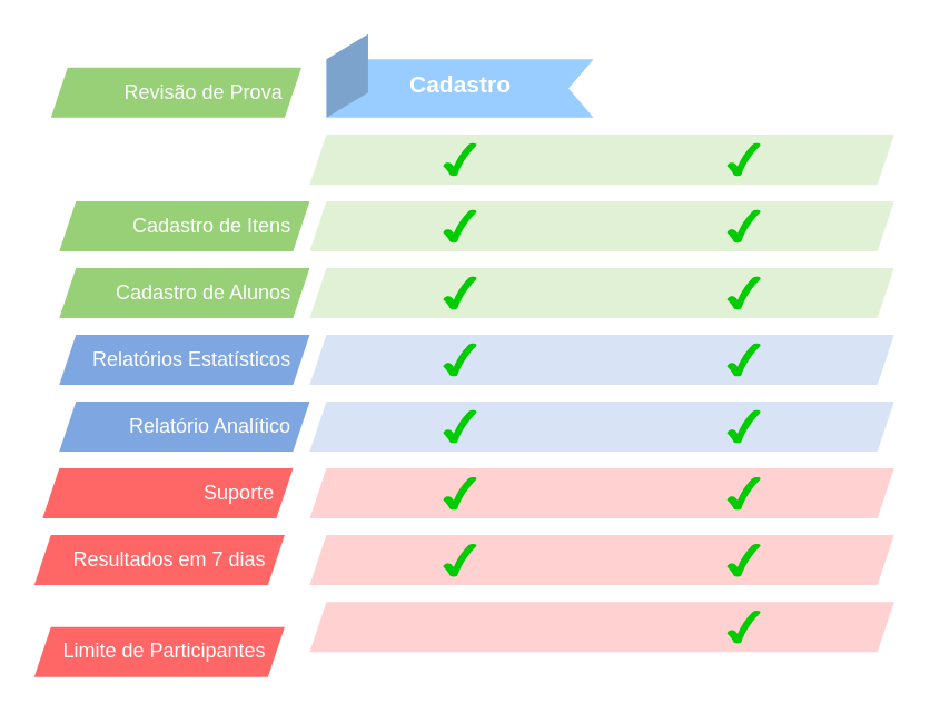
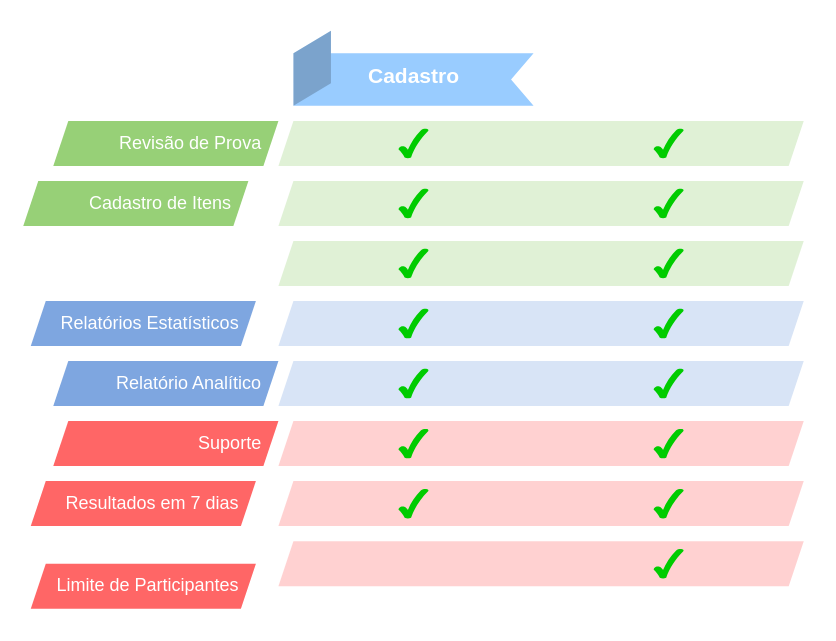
- <mxCell id="2" value="&lt;font style=&quot;font-size: 12px;&quot;&gt;Revisão de Prova&lt;/font&gt;" style="shape=mxgraph.infographic.parallelogram;dx=5;;html=1;fillColor=#97D077;strokeColor=none;shadow=0;fontSize=12;fontColor=#FFFFFF;align=right;spacingLeft=0;fontStyle=0;labelPosition=center;verticalLabelPosition=middle;verticalAlign=middle;spacingRight=10;gradientColor=none;gradientDirection=north;" vertex="1" parent="1"><mxGeometry x="30" y="40" width="150" height="30" as="geometry" /></mxCell>
+ <mxCell id="2" value="&lt;font style=&quot;font-size: 12px;&quot;&gt;Revisão de Prova&lt;/font&gt;" style="shape=mxgraph.infographic.parallelogram;dx=5;;html=1;fillColor=#97D077;strokeColor=none;shadow=0;fontSize=12;fontColor=#FFFFFF;align=right;spacingLeft=0;fontStyle=0;labelPosition=center;verticalLabelPosition=middle;verticalAlign=middle;spacingRight=10;gradientColor=none;gradientDirection=north;" vertex="1" parent="1"><mxGeometry x="35" y="80" width="150" height="30" as="geometry" /></mxCell>
- <mxCell id="3" value="&lt;font style=&quot;font-size: 12px;&quot;&gt;Cadastro de Itens&lt;/font&gt;" style="shape=mxgraph.infographic.parallelogram;dx=5;;html=1;fillColor=#97D077;strokeColor=none;shadow=0;fontSize=12;fontColor=#FFFFFF;align=right;spacingLeft=0;fontStyle=0;labelPosition=center;verticalLabelPosition=middle;verticalAlign=middle;spacingRight=10;gradientColor=none;gradientDirection=north;" vertex="1" parent="1"><mxGeometry x="35" y="120" width="150" height="30" as="geometry" /></mxCell>
+ <mxCell id="3" value="&lt;font style=&quot;font-size: 12px;&quot;&gt;Cadastro de Itens&lt;/font&gt;" style="shape=mxgraph.infographic.parallelogram;dx=5;;html=1;fillColor=#97D077;strokeColor=none;shadow=0;fontSize=12;fontColor=#FFFFFF;align=right;spacingLeft=0;fontStyle=0;labelPosition=center;verticalLabelPosition=middle;verticalAlign=middle;spacingRight=10;gradientColor=none;gradientDirection=north;" vertex="1" parent="1"><mxGeometry x="15" y="120" width="150" height="30" as="geometry" /></mxCell>
- <mxCell id="4" value="&lt;font style=&quot;font-size: 12px;&quot;&gt;Cadastro de Alunos&lt;/font&gt;" style="shape=mxgraph.infographic.parallelogram;dx=5;;html=1;fillColor=#97D077;strokeColor=none;shadow=0;fontSize=12;fontColor=#FFFFFF;align=right;spacingLeft=0;fontStyle=0;labelPosition=center;verticalLabelPosition=middle;verticalAlign=middle;spacingRight=10;gradientColor=none;gradientDirection=north;" vertex="1" parent="1"><mxGeometry x="35" y="160" width="150" height="30" as="geometry" /></mxCell>
- <mxCell id="6" value="&lt;font style=&quot;font-size: 12px&quot;&gt;Relatórios Estatísticos&lt;/font&gt;" style="shape=mxgraph.infographic.parallelogram;dx=5;;html=1;fillColor=#7EA6E0;strokeColor=none;shadow=0;fontSize=12;fontColor=#FFFFFF;align=right;spacingLeft=0;fontStyle=0;labelPosition=center;verticalLabelPosition=middle;verticalAlign=middle;spacingRight=10;gradientColor=none;gradientDirection=north;" vertex="1" parent="1"><mxGeometry x="35" y="200" width="150" height="30" as="geometry" /></mxCell>
+ <mxCell id="6" value="&lt;font style=&quot;font-size: 12px&quot;&gt;Relatórios Estatísticos&lt;/font&gt;" style="shape=mxgraph.infographic.parallelogram;dx=5;;html=1;fillColor=#7EA6E0;strokeColor=none;shadow=0;fontSize=12;fontColor=#FFFFFF;align=right;spacingLeft=0;fontStyle=0;labelPosition=center;verticalLabelPosition=middle;verticalAlign=middle;spacingRight=10;gradientColor=none;gradientDirection=north;" vertex="1" parent="1"><mxGeometry x="20" y="200" width="150" height="30" as="geometry" /></mxCell>
- <mxCell id="5" value="&lt;font style=&quot;font-size: 12px;&quot;&gt;Suporte&lt;/font&gt;" style="shape=mxgraph.infographic.parallelogram;dx=5;;html=1;fillColor=#FF6666;strokeColor=none;shadow=0;fontSize=12;fontColor=#FFFFFF;align=right;spacingLeft=0;fontStyle=0;labelPosition=center;verticalLabelPosition=middle;verticalAlign=middle;spacingRight=10;gradientColor=none;gradientDirection=north;" vertex="1" parent="1"><mxGeometry x="25" y="280" width="150" height="30" as="geometry" /></mxCell>
+ <mxCell id="5" value="&lt;font style=&quot;font-size: 12px;&quot;&gt;Suporte&lt;/font&gt;" style="shape=mxgraph.infographic.parallelogram;dx=5;;html=1;fillColor=#FF6666;strokeColor=none;shadow=0;fontSize=12;fontColor=#FFFFFF;align=right;spacingLeft=0;fontStyle=0;labelPosition=center;verticalLabelPosition=middle;verticalAlign=middle;spacingRight=10;gradientColor=none;gradientDirection=north;" vertex="1" parent="1"><mxGeometry x="35" y="280" width="150" height="30" as="geometry" /></mxCell>
